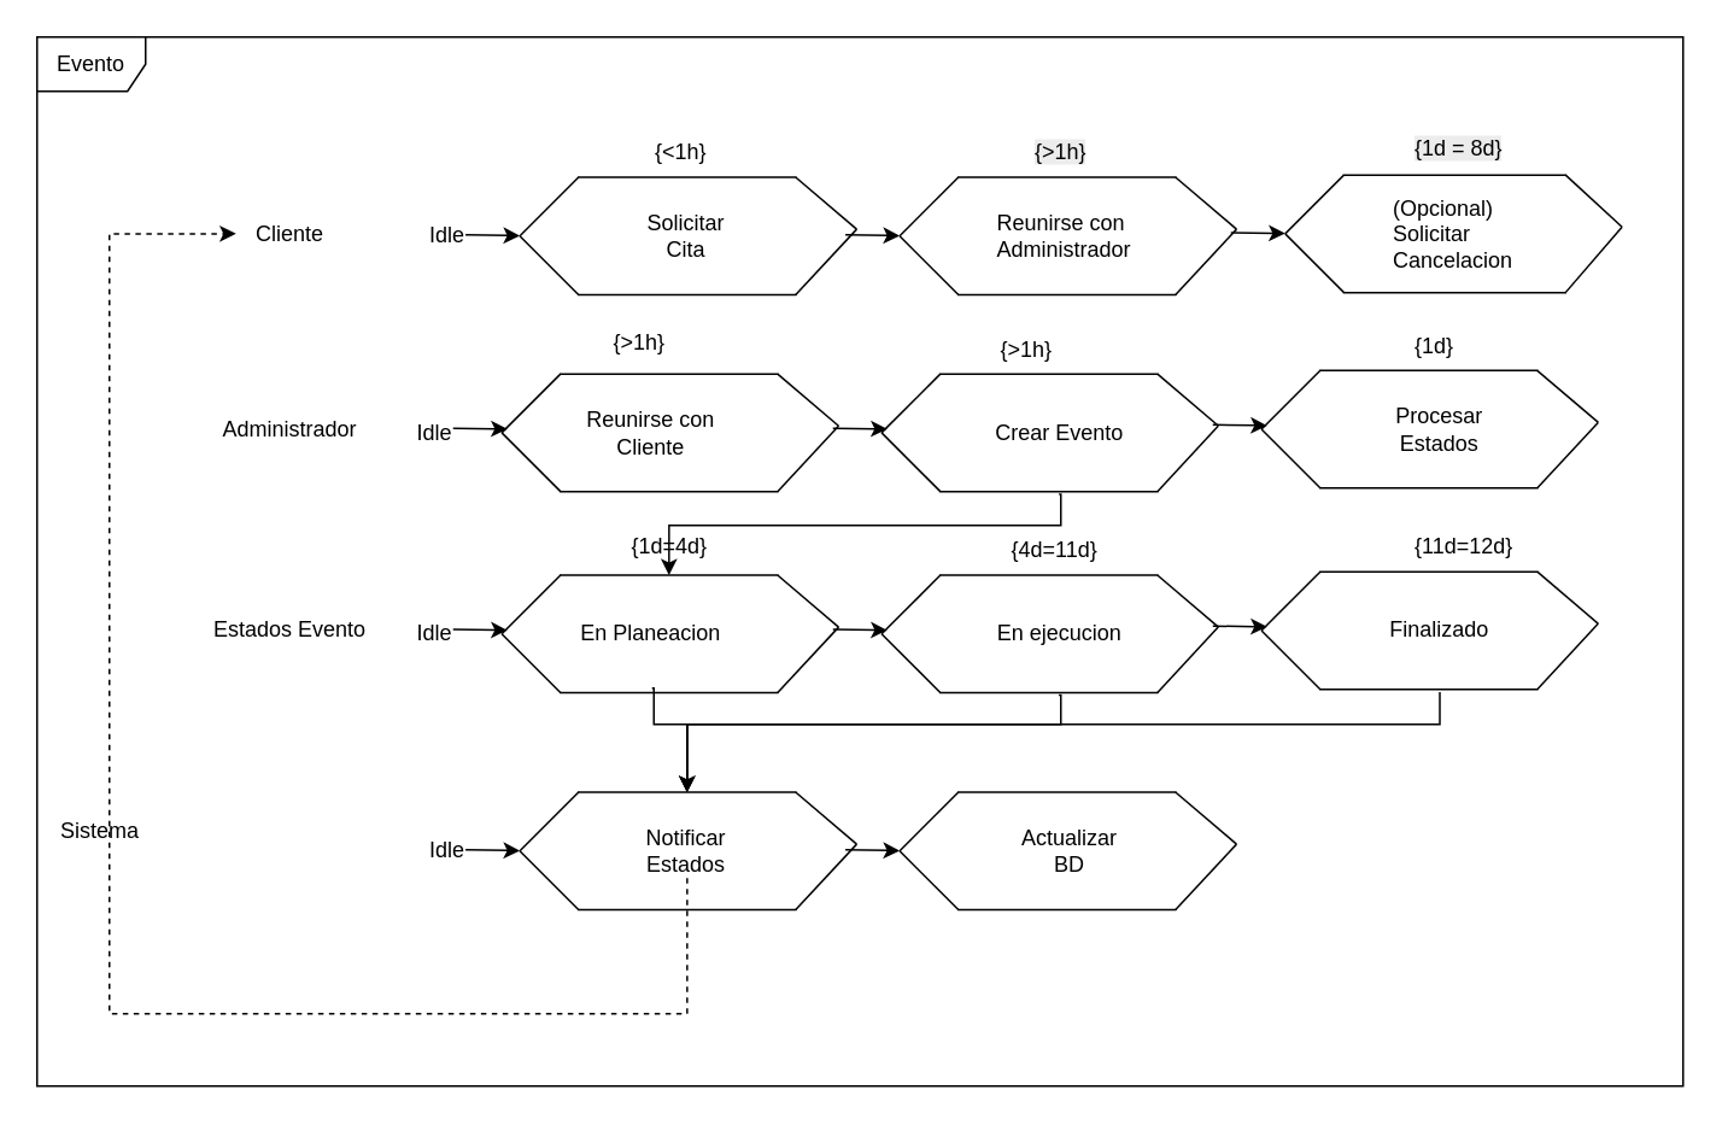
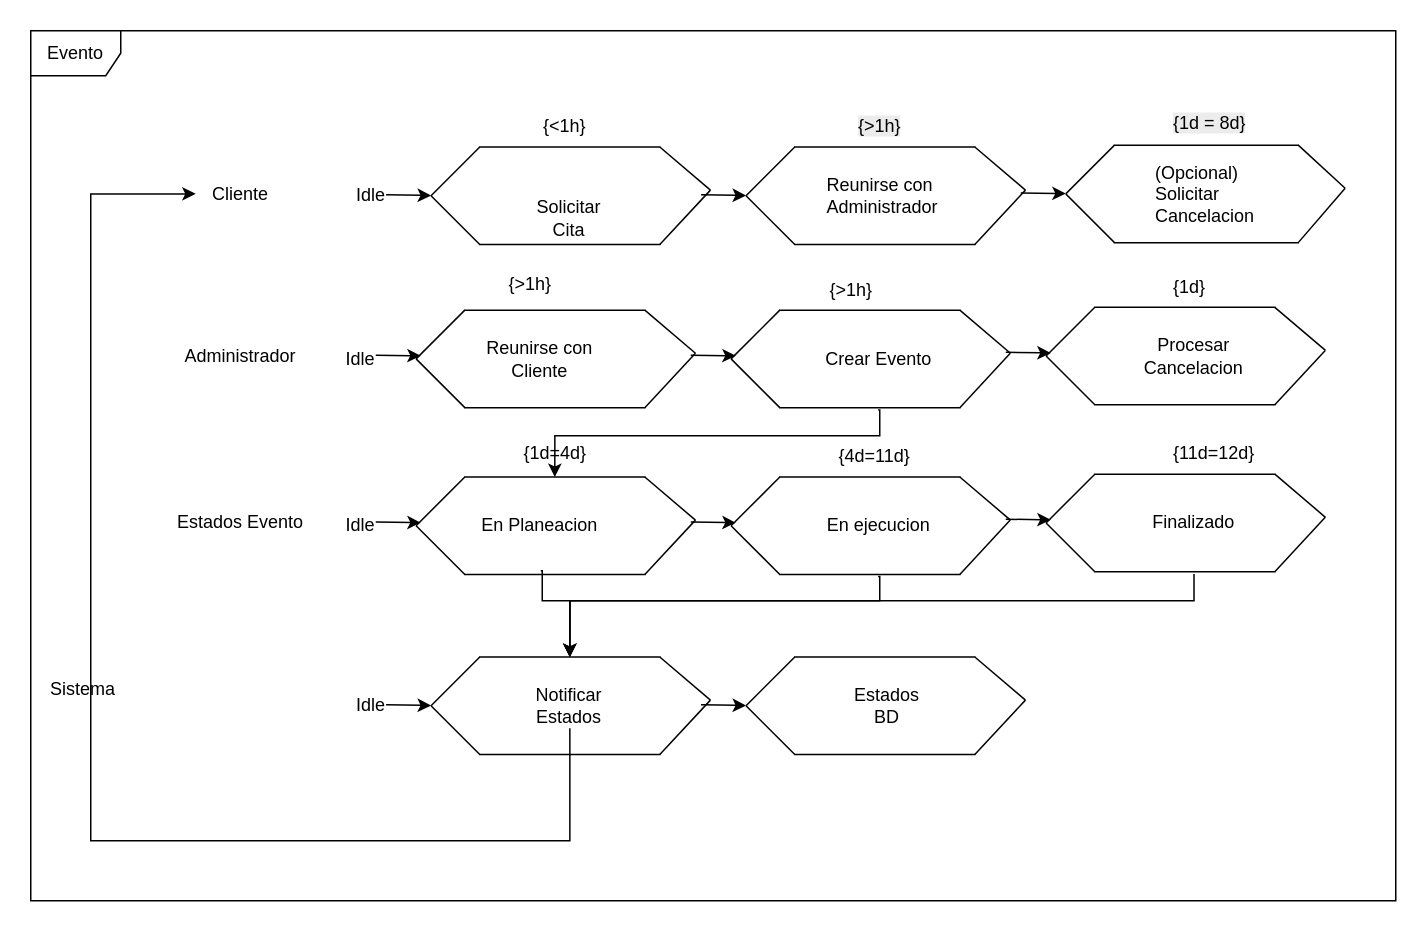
- <mxCell id="23" value="&lt;span style=&quot;text-align: left;&quot;&gt;&lt;font style=&quot;vertical-align: inherit;&quot;&gt;&lt;font style=&quot;vertical-align: inherit;&quot;&gt;Solicitar Cita&lt;/font&gt;&lt;/font&gt;&lt;/span&gt;" style="text;html=1;align=center;verticalAlign=middle;whiteSpace=wrap;rounded=0;" vertex="1" parent="1"><mxGeometry x="349.37" y="115" width="60" height="30" as="geometry" /></mxCell>
+ <mxCell id="23" value="&lt;span style=&quot;text-align: left;&quot;&gt;&lt;font style=&quot;vertical-align: inherit;&quot;&gt;&lt;font style=&quot;vertical-align: inherit;&quot;&gt;Solicitar Cita&lt;/font&gt;&lt;/font&gt;&lt;/span&gt;" style="text;html=1;align=center;verticalAlign=middle;whiteSpace=wrap;rounded=0;" vertex="1" parent="1"><mxGeometry x="349.37" y="130" width="60" height="30" as="geometry" /></mxCell>
- <mxCell id="70" value="&lt;div style=&quot;&quot;&gt;&lt;span style=&quot;background-color: transparent; color: light-dark(rgb(0, 0, 0), rgb(255, 255, 255));&quot;&gt;&lt;font style=&quot;vertical-align: inherit;&quot;&gt;&lt;font style=&quot;vertical-align: inherit;&quot;&gt;&lt;font style=&quot;vertical-align: inherit;&quot;&gt;&lt;font style=&quot;vertical-align: inherit;&quot;&gt;Procesar Estados&lt;/font&gt;&lt;/font&gt;&lt;/font&gt;&lt;/font&gt;&lt;/span&gt;&lt;/div&gt;" style="text;html=1;align=center;verticalAlign=middle;whiteSpace=wrap;rounded=0;" vertex="1" parent="1"><mxGeometry x="752.97" y="221.88" width="85" height="30" as="geometry" /></mxCell>
+ <mxCell id="70" value="&lt;div style=&quot;&quot;&gt;&lt;span style=&quot;background-color: transparent; color: light-dark(rgb(0, 0, 0), rgb(255, 255, 255));&quot;&gt;&lt;font style=&quot;vertical-align: inherit;&quot;&gt;&lt;font style=&quot;vertical-align: inherit;&quot;&gt;&lt;font style=&quot;vertical-align: inherit;&quot;&gt;&lt;font style=&quot;vertical-align: inherit;&quot;&gt;Procesar Cancelacion&lt;/font&gt;&lt;/font&gt;&lt;/font&gt;&lt;/font&gt;&lt;/span&gt;&lt;/div&gt;" style="text;html=1;align=center;verticalAlign=middle;whiteSpace=wrap;rounded=0;" vertex="1" parent="1"><mxGeometry x="752.97" y="221.88" width="85" height="30" as="geometry" /></mxCell>
- <mxCell id="53" value="&lt;div style=&quot;&quot;&gt;Actualizar BD&lt;/div&gt;" style="text;html=1;align=center;verticalAlign=middle;whiteSpace=wrap;rounded=0;" vertex="1" parent="1"><mxGeometry x="561.87" y="455" width="58.13" height="30" as="geometry" /></mxCell>
+ <mxCell id="53" value="&lt;div style=&quot;&quot;&gt;Estados BD&lt;/div&gt;" style="text;html=1;align=center;verticalAlign=middle;whiteSpace=wrap;rounded=0;" vertex="1" parent="1"><mxGeometry x="561.87" y="455" width="58.13" height="30" as="geometry" /></mxCell>
- <mxCell id="51" style="edgeStyle=orthogonalEdgeStyle;rounded=0;orthogonalLoop=1;jettySize=auto;html=1;entryX=0;entryY=0.5;entryDx=0;entryDy=0;dashed=1;" edge="1" parent="1" source="52" target="29"><mxGeometry relative="1" as="geometry"><Array as="points"><mxPoint x="379" y="560" /><mxPoint x="60" y="560" /><mxPoint x="60" y="129" /></Array></mxGeometry></mxCell>
+ <mxCell id="51" style="edgeStyle=orthogonalEdgeStyle;rounded=0;orthogonalLoop=1;jettySize=auto;html=1;entryX=0;entryY=0.5;entryDx=0;entryDy=0;" edge="1" parent="1" source="52" target="29"><mxGeometry relative="1" as="geometry"><Array as="points"><mxPoint x="379" y="560" /><mxPoint x="60" y="560" /><mxPoint x="60" y="129" /></Array></mxGeometry></mxCell>
